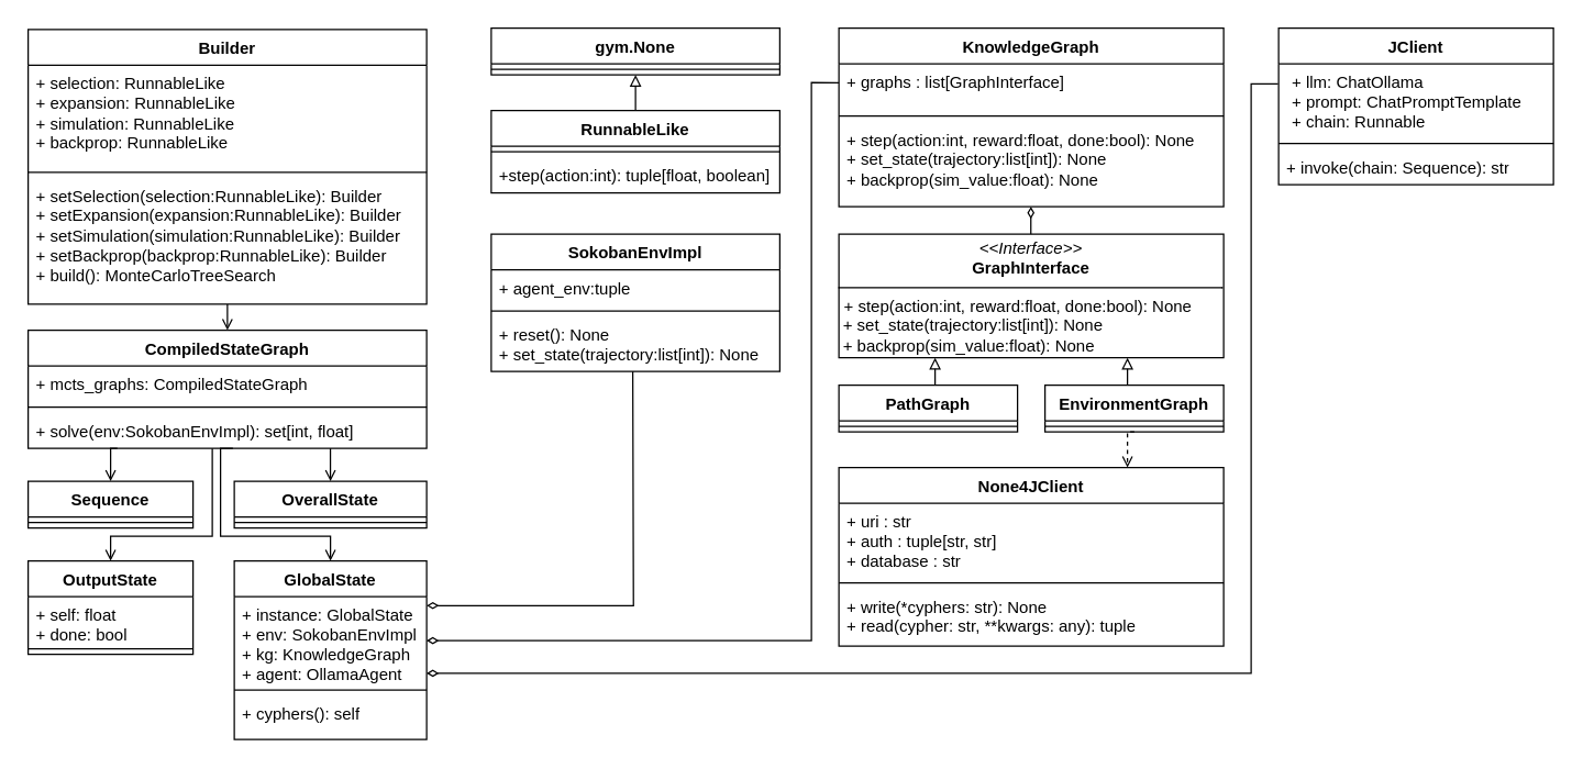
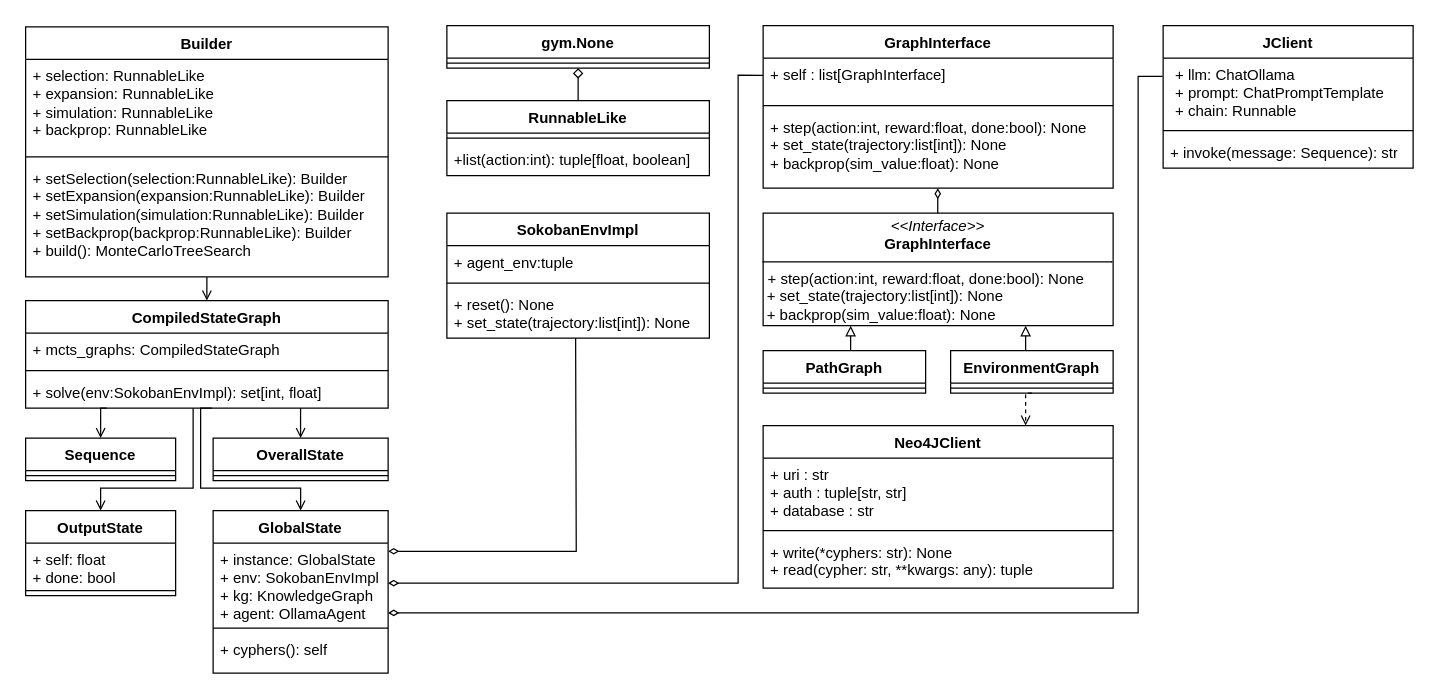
- <mxCell id="13" value="KnowledgeGraph" style="swimlane;fontStyle=1;align=center;verticalAlign=top;childLayout=stackLayout;horizontal=1;startSize=26;horizontalStack=0;resizeParent=1;resizeParentMax=0;resizeLast=0;collapsible=1;marginBottom=0;whiteSpace=wrap;html=1;" vertex="1" parent="1"><mxGeometry x="610" y="20" width="280" height="130" as="geometry" /></mxCell>
+ <mxCell id="13" value="GraphInterface" style="swimlane;fontStyle=1;align=center;verticalAlign=top;childLayout=stackLayout;horizontal=1;startSize=26;horizontalStack=0;resizeParent=1;resizeParentMax=0;resizeLast=0;collapsible=1;marginBottom=0;whiteSpace=wrap;html=1;" vertex="1" parent="1"><mxGeometry x="610" y="20" width="280" height="130" as="geometry" /></mxCell>
- <mxCell id="14" value="&lt;span style=&quot;background-color: transparent;&quot;&gt;+ graphs : list[GraphInterface]&lt;/span&gt;" style="text;strokeColor=none;fillColor=none;align=left;verticalAlign=top;spacingLeft=4;spacingRight=4;overflow=hidden;rotatable=0;points=[[0,0.5],[1,0.5]];portConstraint=eastwest;whiteSpace=wrap;html=1;" vertex="1" parent="13"><mxGeometry y="26" width="280" height="34" as="geometry" /></mxCell>
+ <mxCell id="14" value="&lt;span style=&quot;background-color: transparent;&quot;&gt;+ self : list[GraphInterface]&lt;/span&gt;" style="text;strokeColor=none;fillColor=none;align=left;verticalAlign=top;spacingLeft=4;spacingRight=4;overflow=hidden;rotatable=0;points=[[0,0.5],[1,0.5]];portConstraint=eastwest;whiteSpace=wrap;html=1;" vertex="1" parent="13"><mxGeometry y="26" width="280" height="34" as="geometry" /></mxCell>
- <mxCell id="6" style="edgeStyle=orthogonalEdgeStyle;rounded=0;orthogonalLoop=1;jettySize=auto;html=1;exitX=0.5;exitY=0;exitDx=0;exitDy=0;entryX=0.5;entryY=1;entryDx=0;entryDy=0;endArrow=block;endFill=0;" edge="1" parent="1" source="7" target="10"><mxGeometry relative="1" as="geometry" /></mxCell>
+ <mxCell id="6" style="edgeStyle=orthogonalEdgeStyle;rounded=0;orthogonalLoop=1;jettySize=auto;html=1;exitX=0.5;exitY=0;exitDx=0;exitDy=0;entryX=0.5;entryY=1;entryDx=0;entryDy=0;endArrow=diamond;endFill=0;" edge="1" parent="1" source="7" target="10"><mxGeometry relative="1" as="geometry" /></mxCell>
- <mxCell id="58" value="+ invoke(chain: Sequence): str" style="text;strokeColor=none;fillColor=none;align=left;verticalAlign=top;spacingLeft=4;spacingRight=4;overflow=hidden;rotatable=0;points=[[0,0.5],[1,0.5]];portConstraint=eastwest;whiteSpace=wrap;html=1;" vertex="1" parent="55"><mxGeometry y="88" width="200" height="26" as="geometry" /></mxCell>
+ <mxCell id="58" value="+ invoke(message: Sequence): str" style="text;strokeColor=none;fillColor=none;align=left;verticalAlign=top;spacingLeft=4;spacingRight=4;overflow=hidden;rotatable=0;points=[[0,0.5],[1,0.5]];portConstraint=eastwest;whiteSpace=wrap;html=1;" vertex="1" parent="55"><mxGeometry y="88" width="200" height="26" as="geometry" /></mxCell>
- <mxCell id="9" value="&lt;div&gt;+step(action:int): tuple[float, boolean]&lt;/div&gt;" style="text;strokeColor=none;fillColor=none;align=left;verticalAlign=top;spacingLeft=4;spacingRight=4;overflow=hidden;rotatable=0;points=[[0,0.5],[1,0.5]];portConstraint=eastwest;whiteSpace=wrap;html=1;" vertex="1" parent="7"><mxGeometry y="34" width="210" height="26" as="geometry" /></mxCell>
+ <mxCell id="9" value="&lt;div&gt;+list(action:int): tuple[float, boolean]&lt;/div&gt;" style="text;strokeColor=none;fillColor=none;align=left;verticalAlign=top;spacingLeft=4;spacingRight=4;overflow=hidden;rotatable=0;points=[[0,0.5],[1,0.5]];portConstraint=eastwest;whiteSpace=wrap;html=1;" vertex="1" parent="7"><mxGeometry y="34" width="210" height="26" as="geometry" /></mxCell>
- <mxCell id="25" value="None4JClient" style="swimlane;fontStyle=1;align=center;verticalAlign=top;childLayout=stackLayout;horizontal=1;startSize=26;horizontalStack=0;resizeParent=1;resizeParentMax=0;resizeLast=0;collapsible=1;marginBottom=0;whiteSpace=wrap;html=1;" vertex="1" parent="1"><mxGeometry x="610" y="340" width="280" height="130" as="geometry" /></mxCell>
+ <mxCell id="25" value="Neo4JClient" style="swimlane;fontStyle=1;align=center;verticalAlign=top;childLayout=stackLayout;horizontal=1;startSize=26;horizontalStack=0;resizeParent=1;resizeParentMax=0;resizeLast=0;collapsible=1;marginBottom=0;whiteSpace=wrap;html=1;" vertex="1" parent="1"><mxGeometry x="610" y="340" width="280" height="130" as="geometry" /></mxCell>
